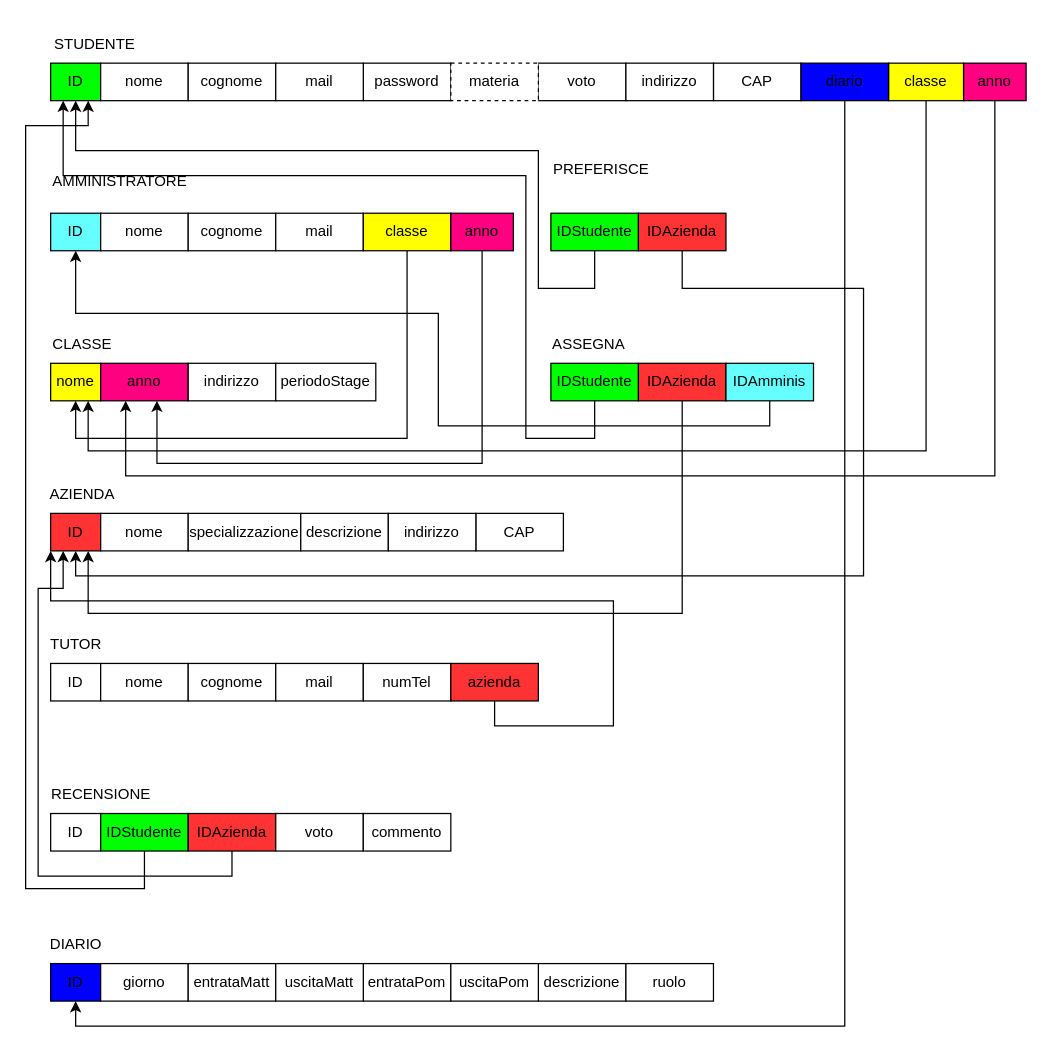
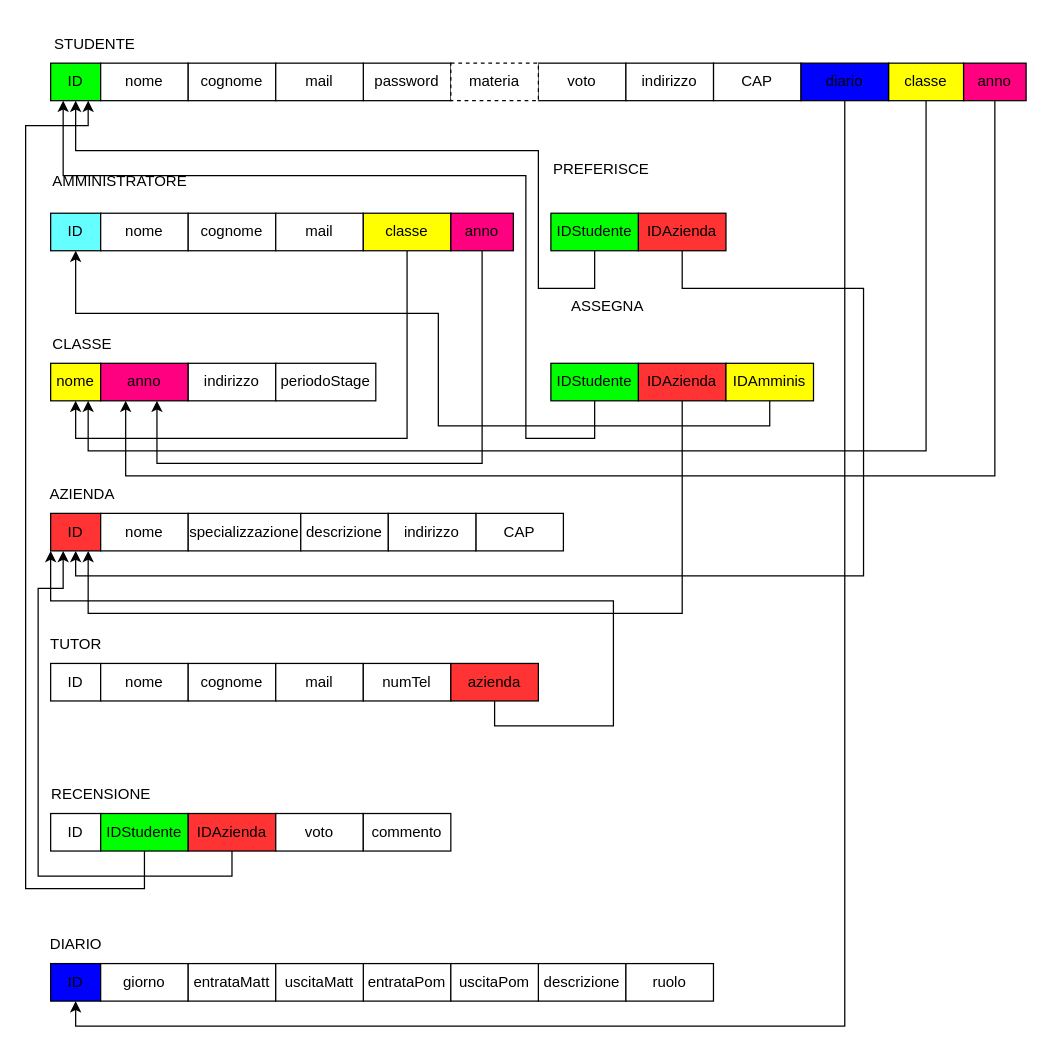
- <mxCell id="61" value="ASSEGNA" style="text;html=1;align=center;verticalAlign=middle;resizable=0;points=[];autosize=1;strokeColor=none;fillColor=none;" parent="1" vertex="1"><mxGeometry x="430" y="260" width="80" height="30" as="geometry" /></mxCell>
+ <mxCell id="61" value="ASSEGNA" style="text;html=1;align=center;verticalAlign=middle;resizable=0;points=[];autosize=1;strokeColor=none;fillColor=none;" parent="1" vertex="1"><mxGeometry x="445" y="230" width="80" height="30" as="geometry" /></mxCell>
- <mxCell id="71" value="IDAmminis" style="rounded=0;whiteSpace=wrap;html=1;fillColor=#66FFFF;" parent="1" vertex="1"><mxGeometry x="580" y="290" width="70" height="30" as="geometry" /></mxCell>
+ <mxCell id="71" value="IDAmminis" style="rounded=0;whiteSpace=wrap;html=1;fillColor=#ffff00;" parent="1" vertex="1"><mxGeometry x="580" y="290" width="70" height="30" as="geometry" /></mxCell>
